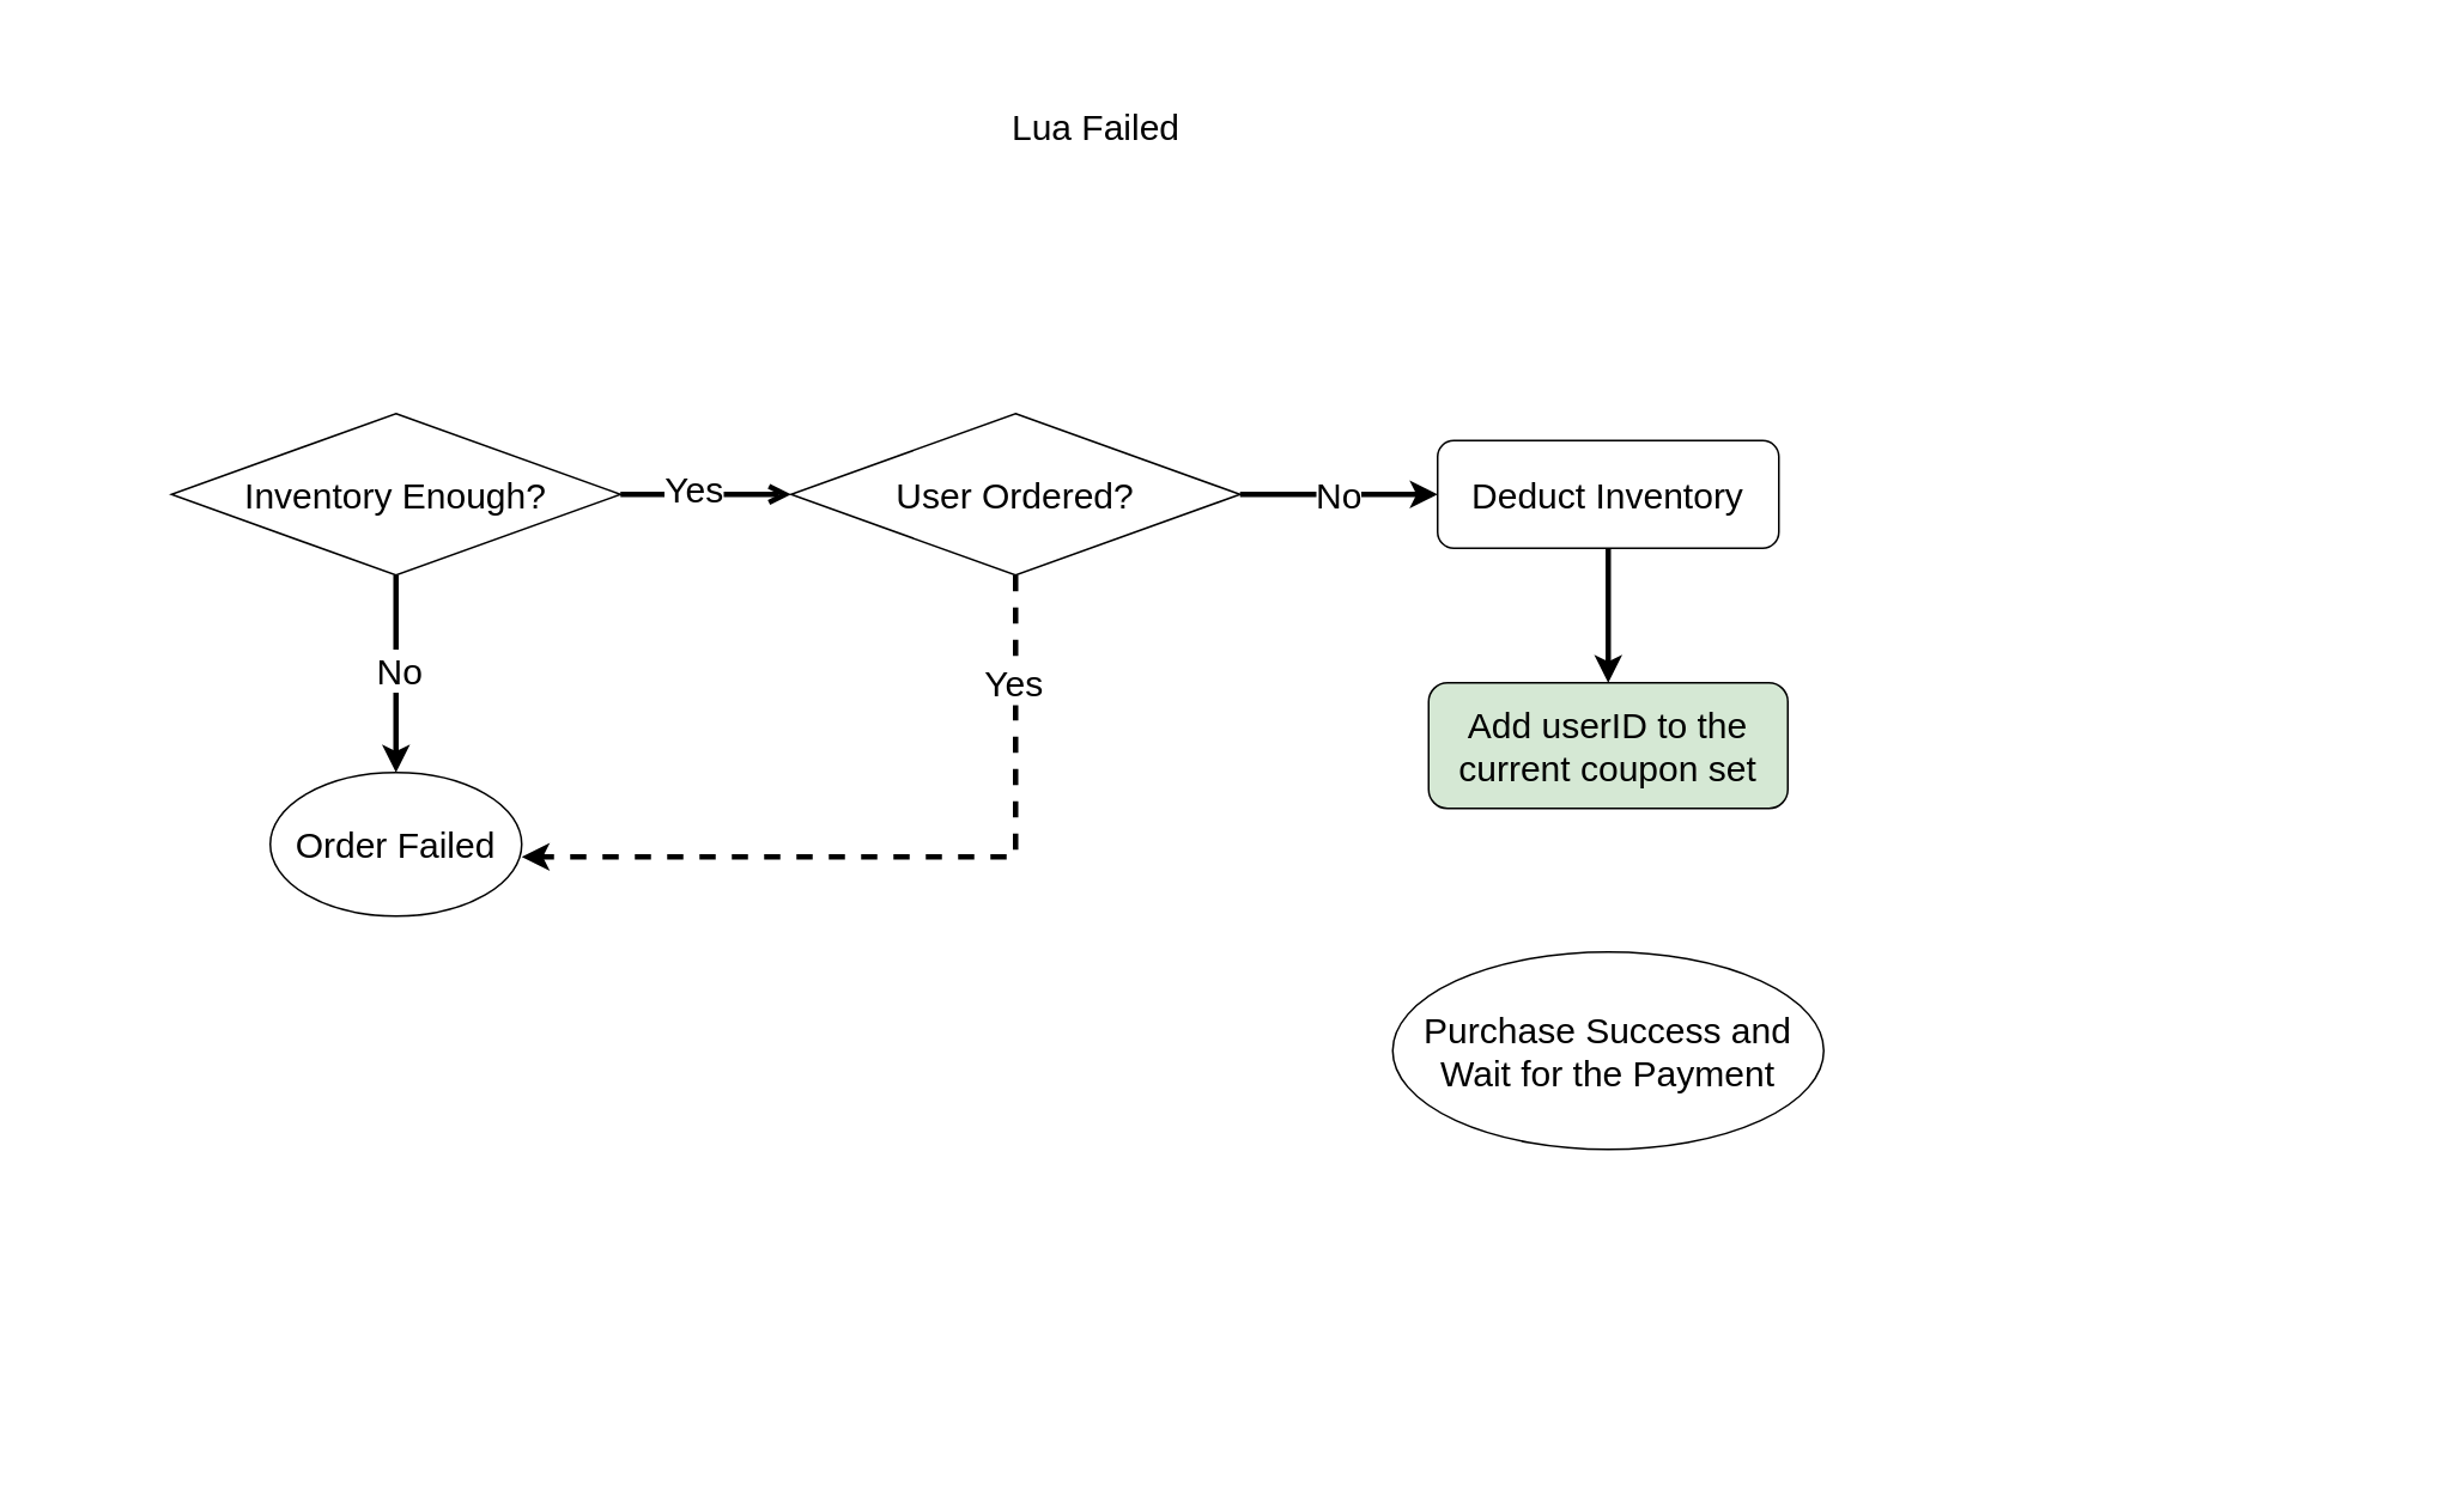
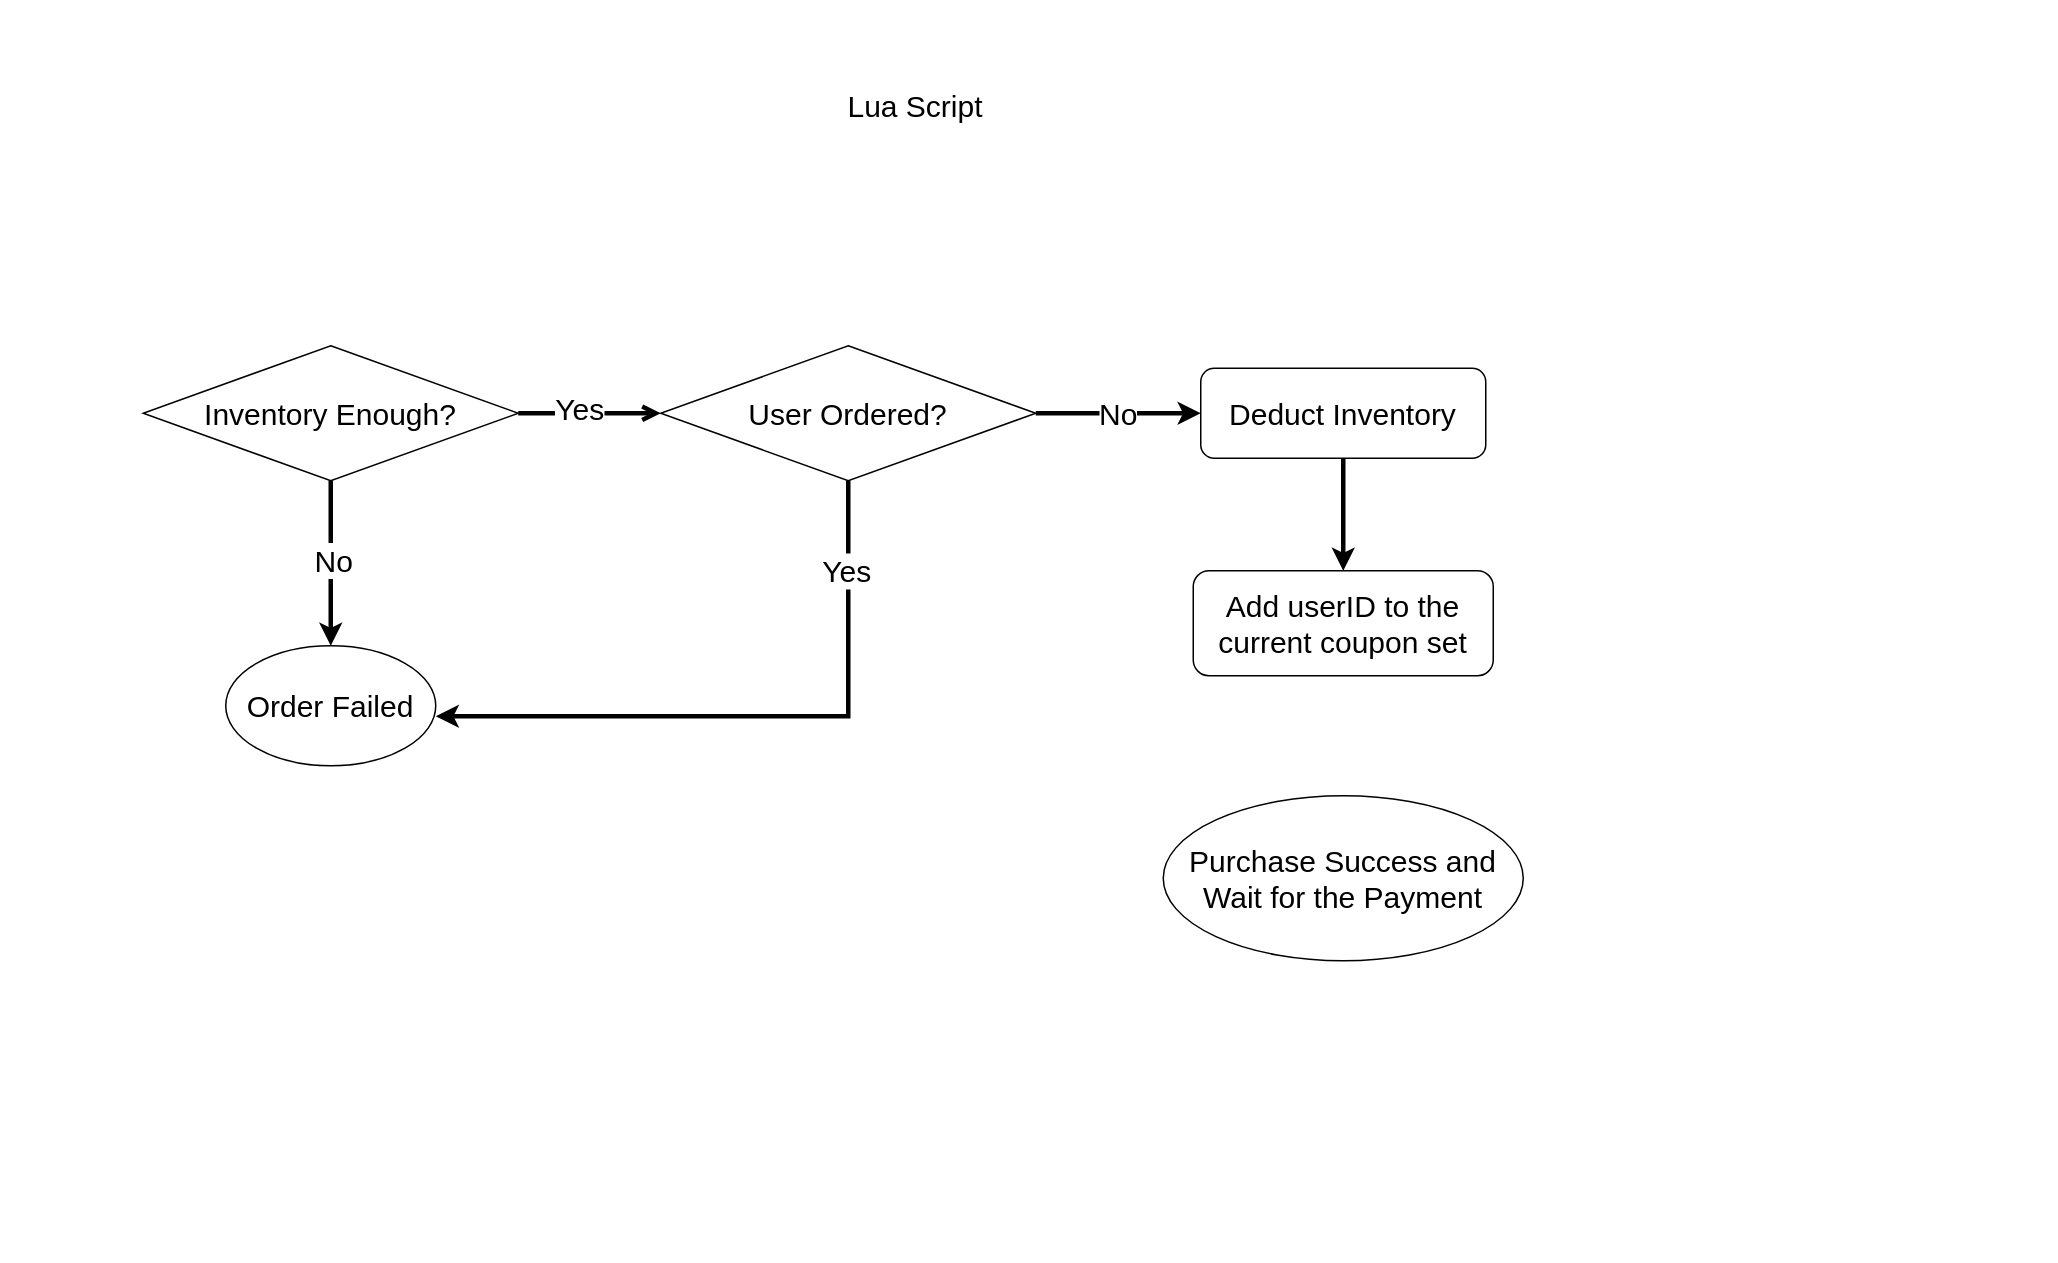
- <mxCell id="19" value="&lt;font style=&quot;font-size: 20px;&quot;&gt;Lua Failed&lt;/font&gt;" style="rounded=0;whiteSpace=wrap;html=1;strokeColor=none;" parent="1" vertex="1"><mxGeometry x="550" y="40" width="120" height="60" as="geometry" /></mxCell>
+ <mxCell id="19" value="&lt;font style=&quot;font-size: 20px;&quot;&gt;Lua Script&lt;/font&gt;" style="rounded=0;whiteSpace=wrap;html=1;strokeColor=none;" parent="1" vertex="1"><mxGeometry x="550" y="40" width="120" height="60" as="geometry" /></mxCell>
- <mxCell id="13" style="edgeStyle=orthogonalEdgeStyle;rounded=0;orthogonalLoop=1;jettySize=auto;html=1;exitX=0.5;exitY=1;exitDx=0;exitDy=0;entryX=1;entryY=0.588;entryDx=0;entryDy=0;entryPerimeter=0;strokeWidth=3;dashed=1;" parent="1" source="11" target="12" edge="1"><mxGeometry relative="1" as="geometry" /></mxCell>
+ <mxCell id="13" style="edgeStyle=orthogonalEdgeStyle;rounded=0;orthogonalLoop=1;jettySize=auto;html=1;exitX=0.5;exitY=1;exitDx=0;exitDy=0;entryX=1;entryY=0.588;entryDx=0;entryDy=0;entryPerimeter=0;strokeWidth=3;" parent="1" source="11" target="12" edge="1"><mxGeometry relative="1" as="geometry" /></mxCell>
- <mxCell id="17" value="&lt;font style=&quot;font-size: 20px;&quot;&gt;Add userID to the current coupon set&lt;/font&gt;" style="rounded=1;whiteSpace=wrap;html=1;fillColor=#d5e8d4;" parent="1" vertex="1"><mxGeometry x="795" y="380" width="200" height="70" as="geometry" /></mxCell>
+ <mxCell id="17" value="&lt;font style=&quot;font-size: 20px;&quot;&gt;Add userID to the current coupon set&lt;/font&gt;" style="rounded=1;whiteSpace=wrap;html=1;" parent="1" vertex="1"><mxGeometry x="795" y="380" width="200" height="70" as="geometry" /></mxCell>
